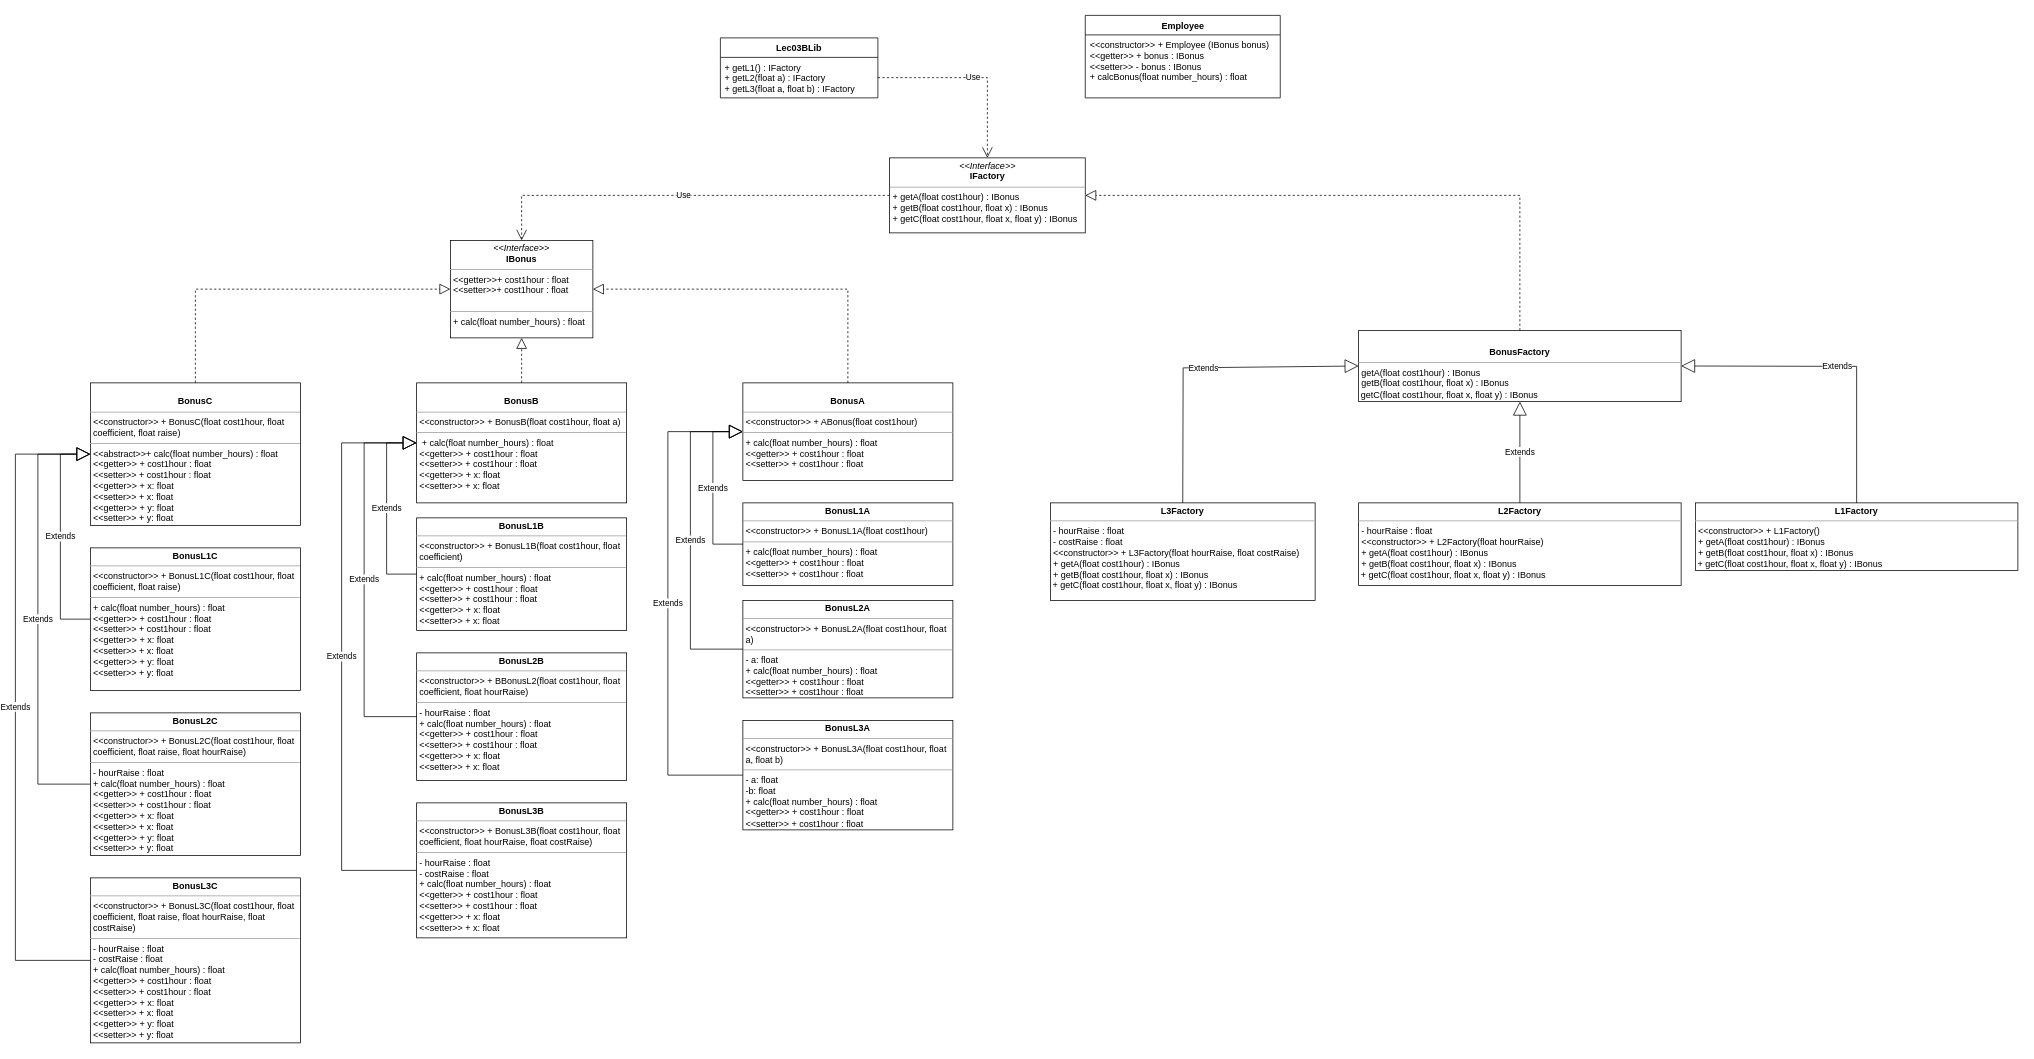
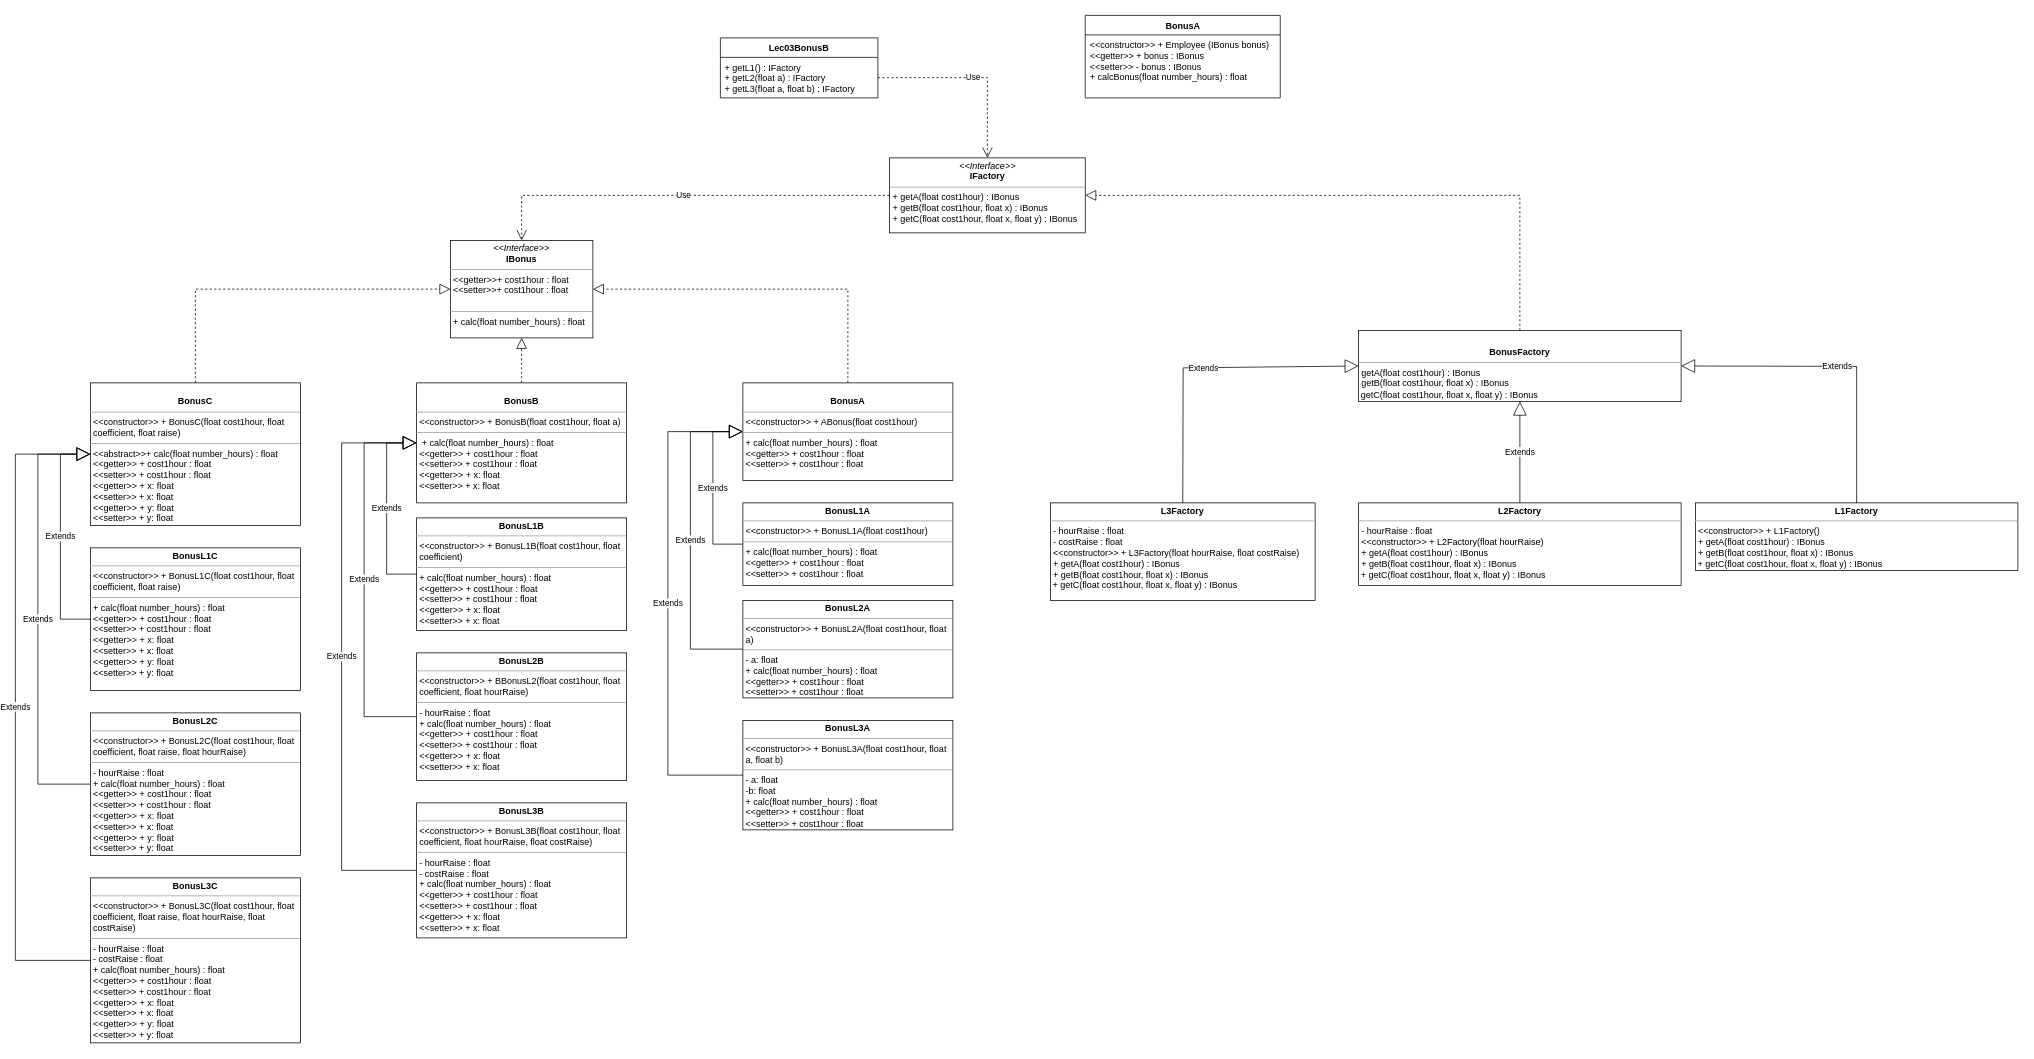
- <mxCell id="22" value="Employee" style="swimlane;fontStyle=1;align=center;verticalAlign=top;childLayout=stackLayout;horizontal=1;startSize=26;horizontalStack=0;resizeParent=1;resizeParentMax=0;resizeLast=0;collapsible=1;marginBottom=0;whiteSpace=wrap;html=1;" parent="1" vertex="1"><mxGeometry x="1446.5" y="20" width="260" height="110" as="geometry" /></mxCell>
+ <mxCell id="22" value="BonusA" style="swimlane;fontStyle=1;align=center;verticalAlign=top;childLayout=stackLayout;horizontal=1;startSize=26;horizontalStack=0;resizeParent=1;resizeParentMax=0;resizeLast=0;collapsible=1;marginBottom=0;whiteSpace=wrap;html=1;" parent="1" vertex="1"><mxGeometry x="1446.5" y="20" width="260" height="110" as="geometry" /></mxCell>
- <mxCell id="4" value="Lec03BLib" style="swimlane;fontStyle=1;align=center;verticalAlign=top;childLayout=stackLayout;horizontal=1;startSize=26;horizontalStack=0;resizeParent=1;resizeParentMax=0;resizeLast=0;collapsible=1;marginBottom=0;whiteSpace=wrap;html=1;" parent="1" vertex="1"><mxGeometry y="50" width="210" height="80" as="geometry" x="960" /></mxCell>
+ <mxCell id="4" value="Lec03BonusB" style="swimlane;fontStyle=1;align=center;verticalAlign=top;childLayout=stackLayout;horizontal=1;startSize=26;horizontalStack=0;resizeParent=1;resizeParentMax=0;resizeLast=0;collapsible=1;marginBottom=0;whiteSpace=wrap;html=1;" parent="1" vertex="1"><mxGeometry y="50" width="210" height="80" as="geometry" x="960" /></mxCell>
